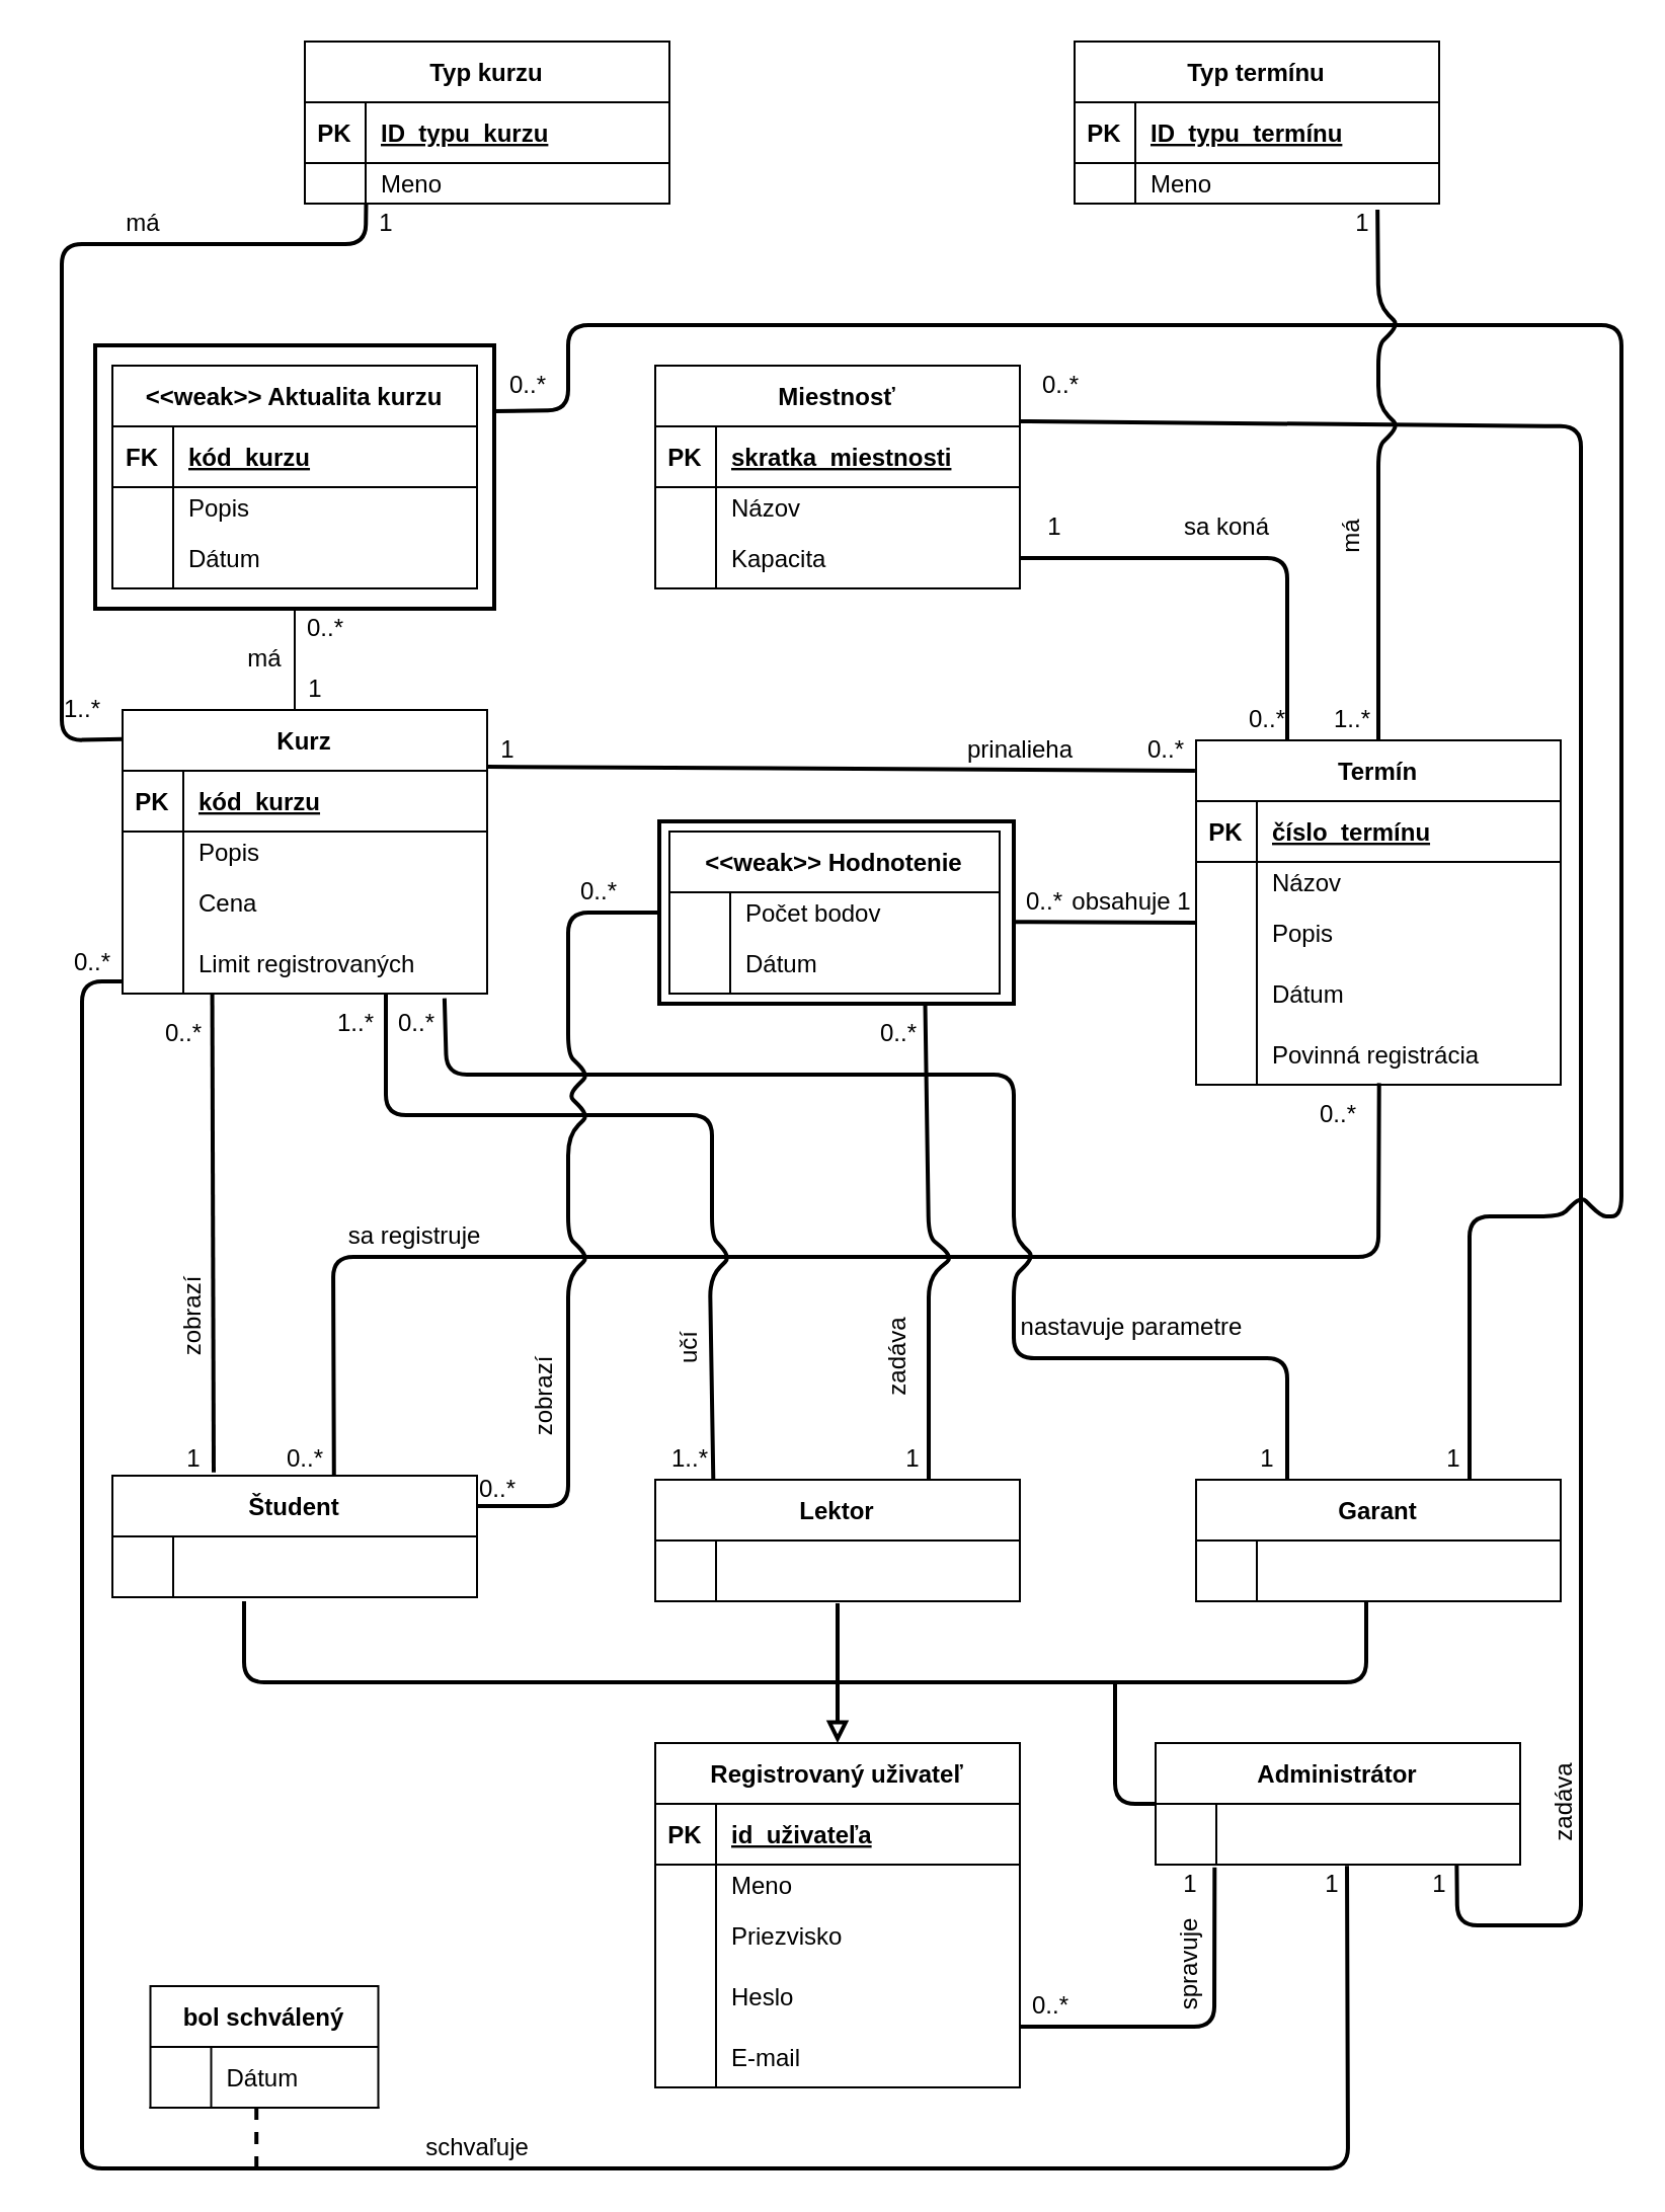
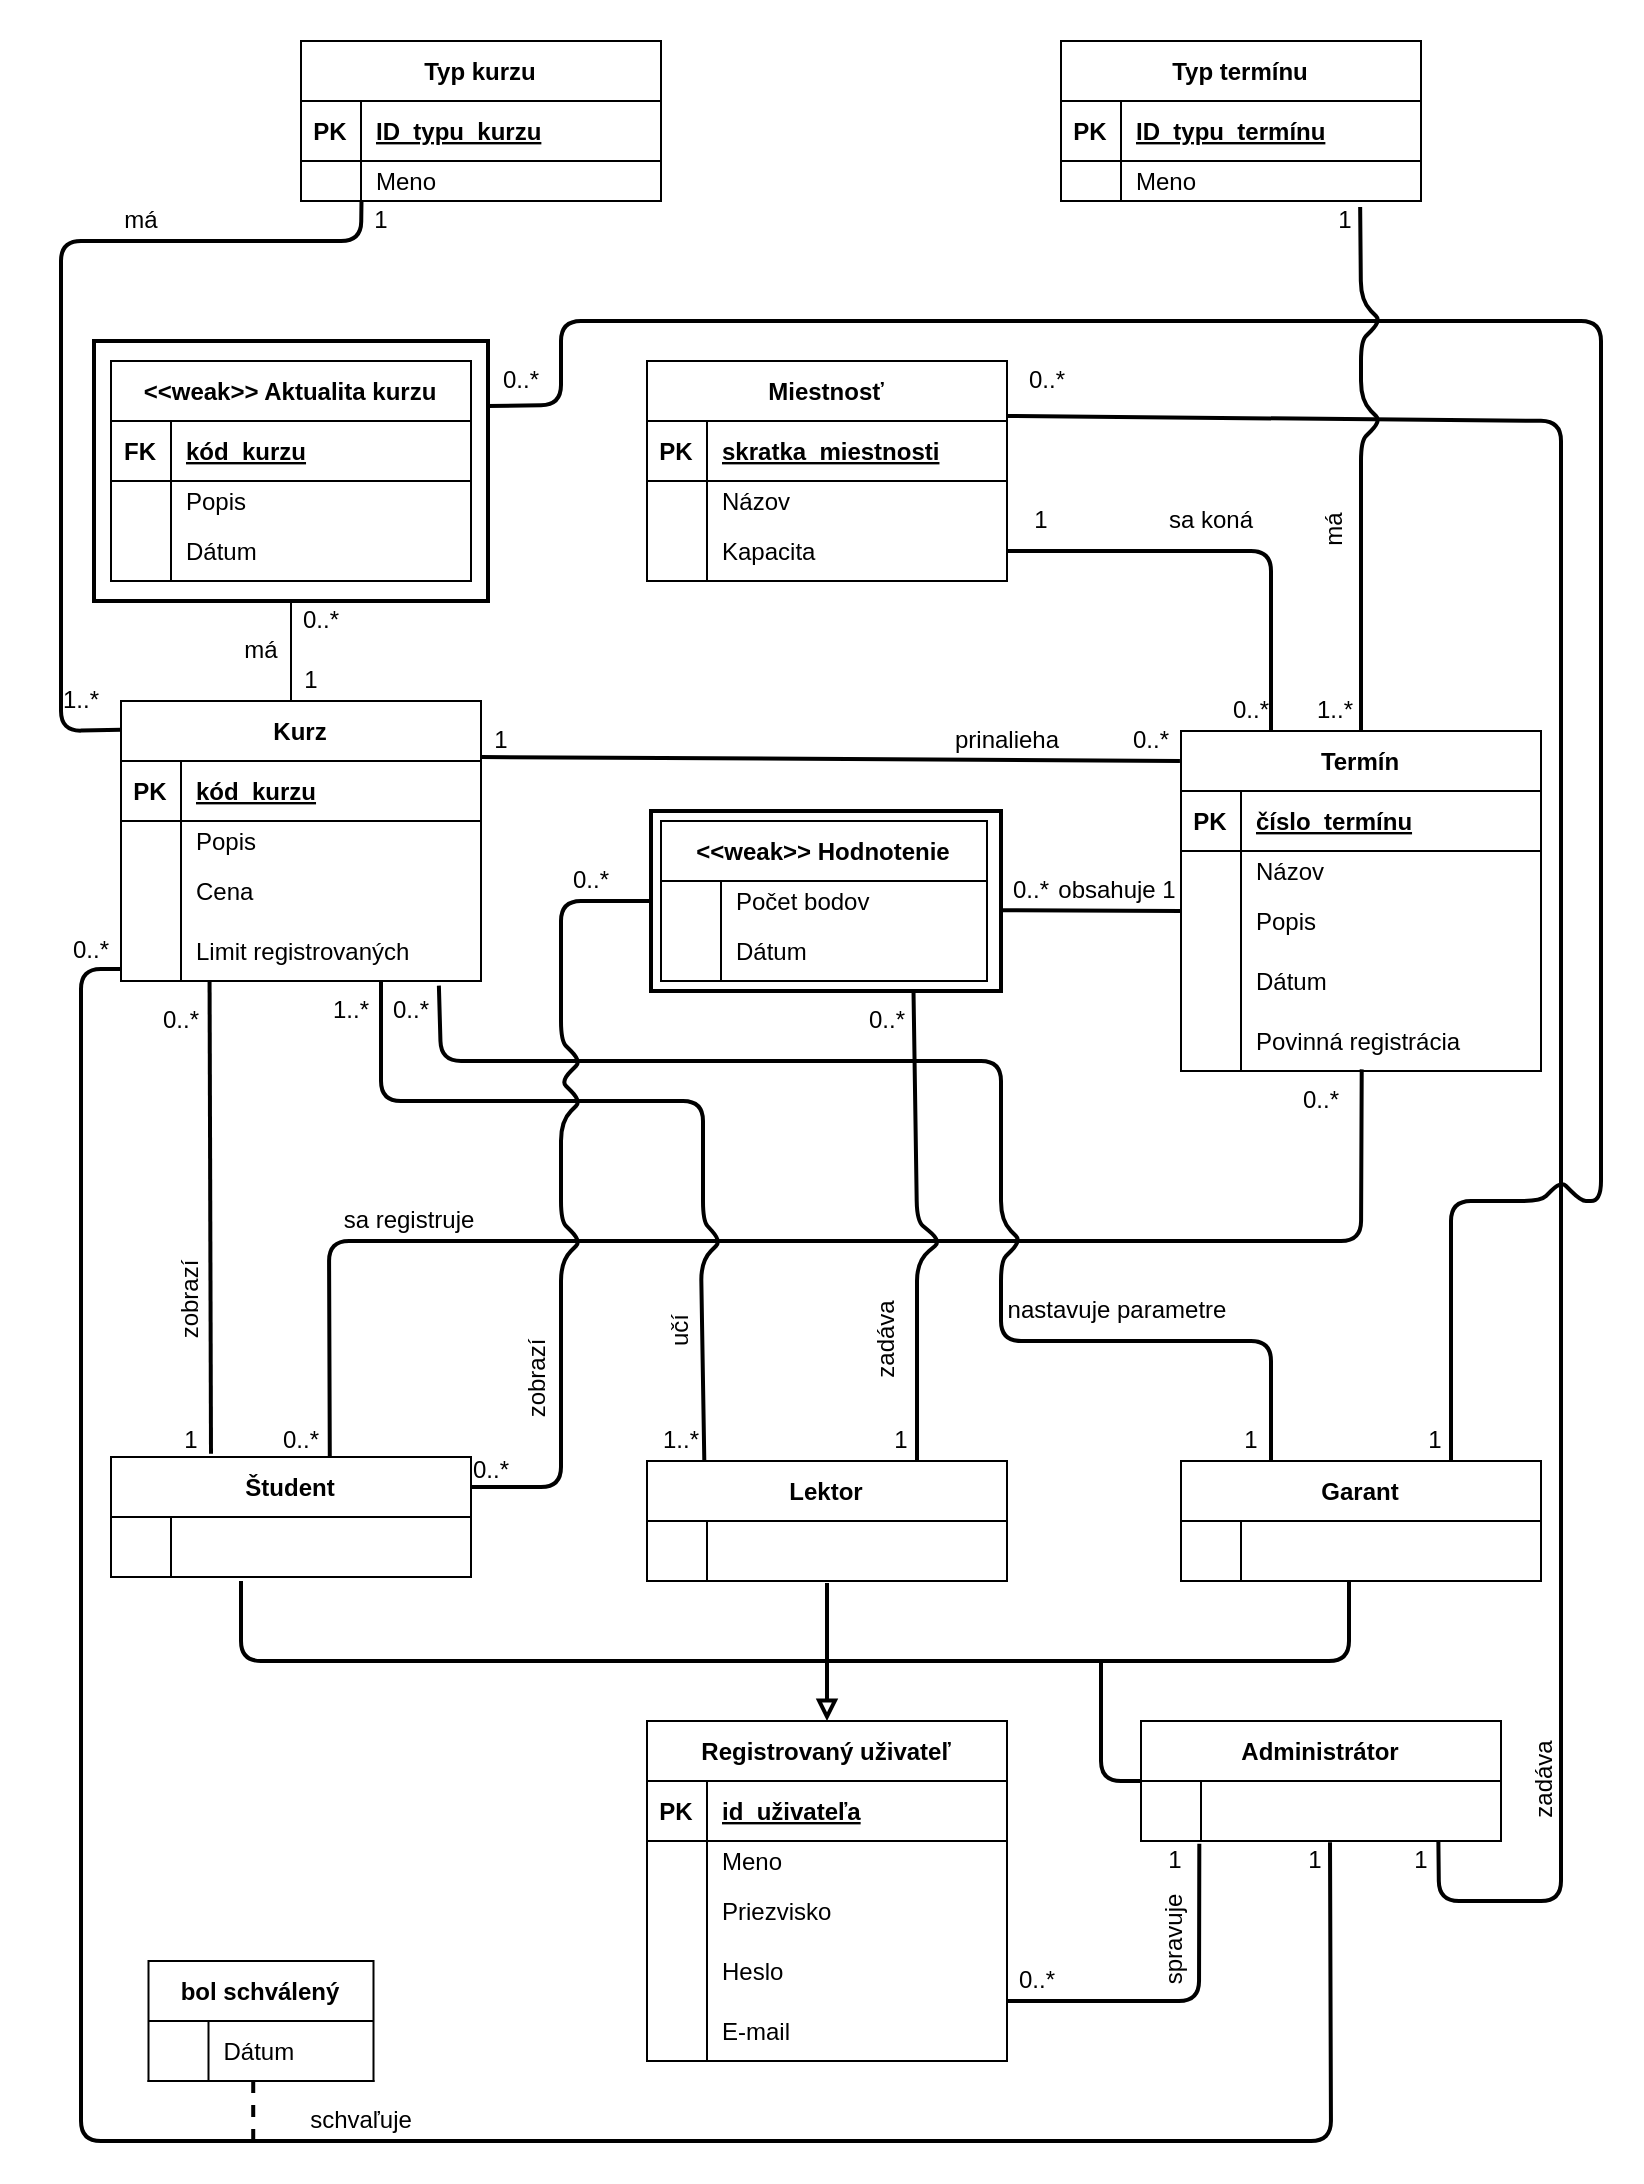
- <mxCell id="75" value="schvaľuje" style="text;html=1;align=center;verticalAlign=middle;resizable=0;points=[];autosize=1;strokeColor=none;fillColor=none;fontColor=#000000;" parent="1" vertex="1"><mxGeometry x="200" y="1050" width="70" height="20" as="geometry" /></mxCell>
+ <mxCell id="75" value="schvaľuje" style="text;html=1;align=center;verticalAlign=middle;resizable=0;points=[];autosize=1;strokeColor=none;fillColor=none;fontColor=#000000;" parent="1" vertex="1"><mxGeometry x="145" y="1050" width="70" height="20" as="geometry" /></mxCell>
